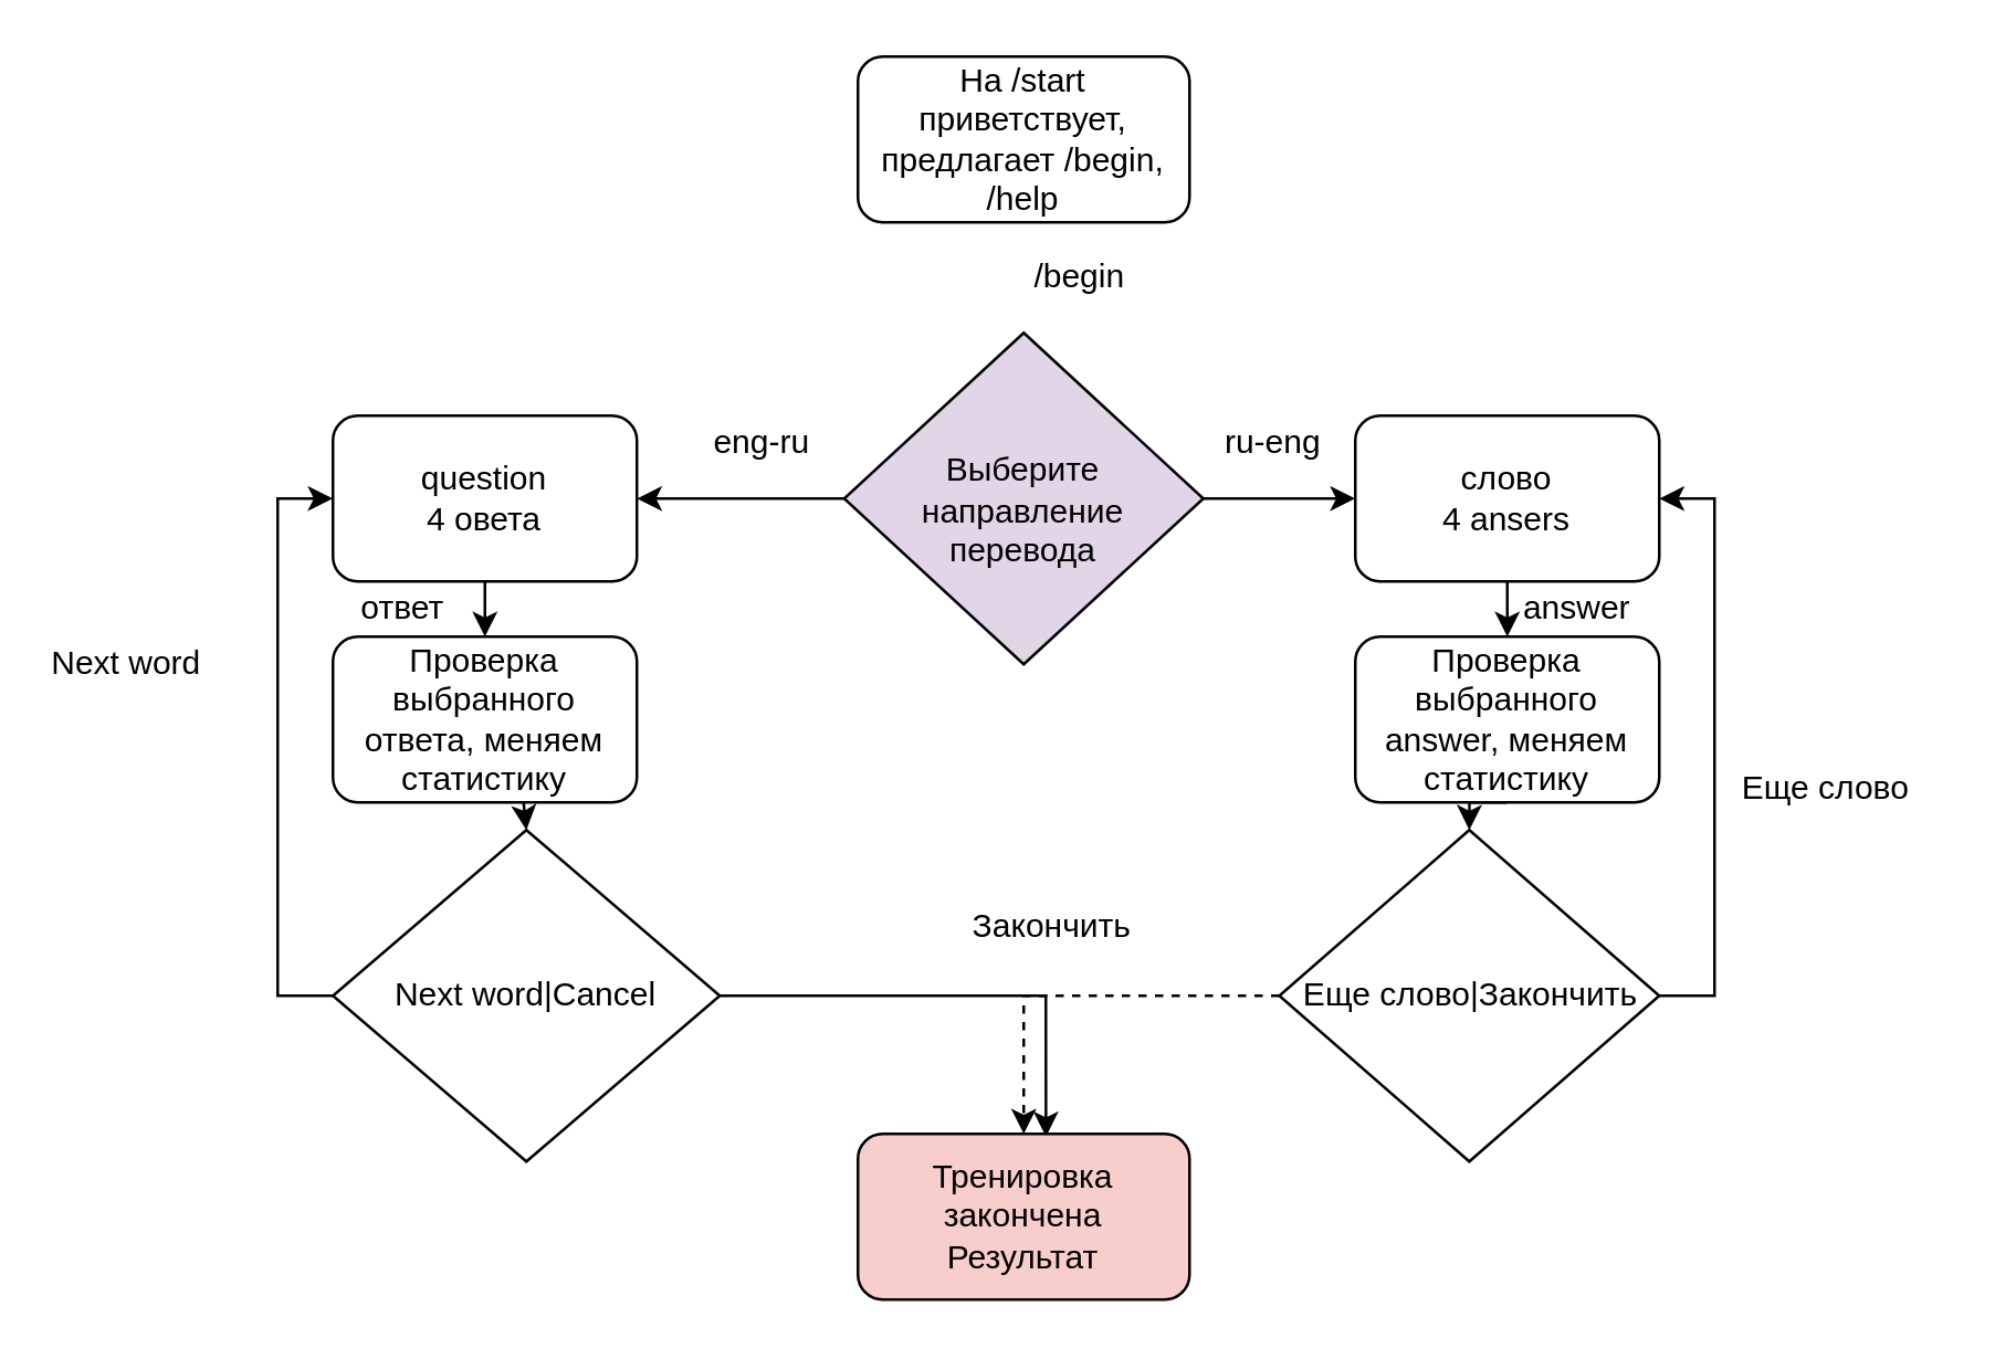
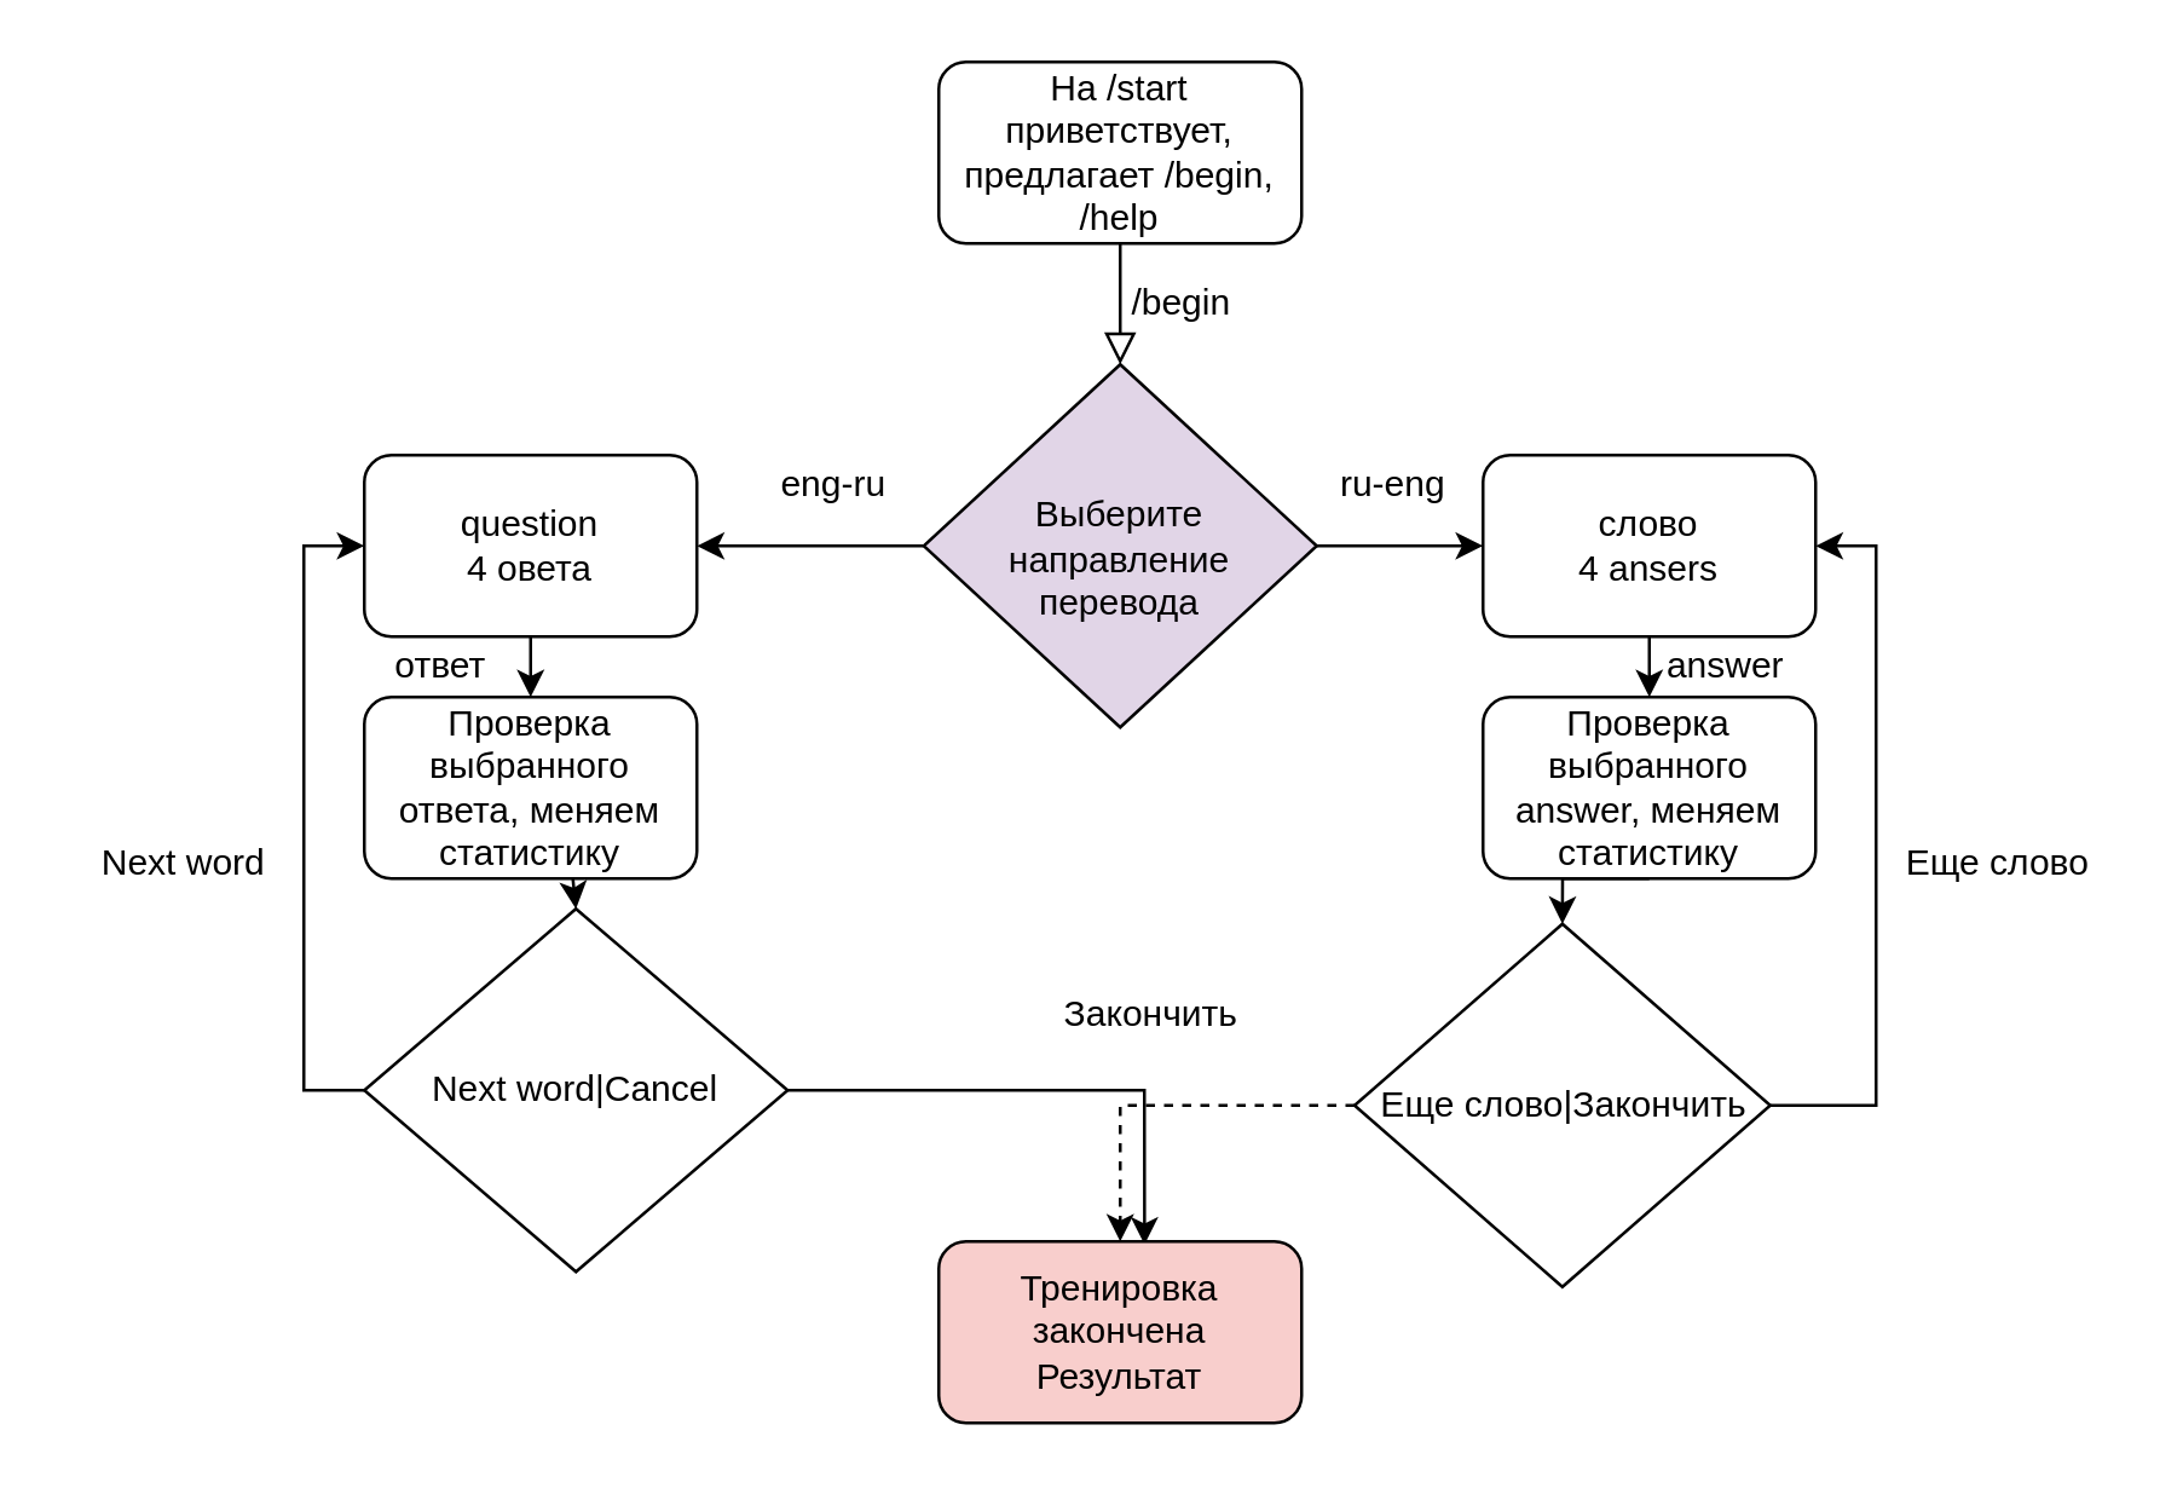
+ <mxCell id="2" value="" style="rounded=0;html=1;jettySize=auto;orthogonalLoop=1;fontSize=11;endArrow=block;endFill=0;endSize=8;strokeWidth=1;shadow=0;labelBackgroundColor=none;edgeStyle=orthogonalEdgeStyle;" parent="1" source="3" target="6" edge="1"><mxGeometry relative="1" as="geometry" /></mxCell>
- <mxCell id="23" value="Next word" style="text;html=1;align=center;verticalAlign=middle;resizable=0;points=[];autosize=1;strokeColor=none;fillColor=none;" vertex="1" parent="1"><mxGeometry x="5" y="225" width="80" height="30" as="geometry" /></mxCell>
+ <mxCell id="23" value="Next word" style="text;html=1;align=center;verticalAlign=middle;resizable=0;points=[];autosize=1;strokeColor=none;fillColor=none;" vertex="1" parent="1"><mxGeometry x="20" y="270" width="80" height="30" as="geometry" /></mxCell>
- <mxCell id="21" value="Еще слово|Закончить" style="rhombus;whiteSpace=wrap;html=1;" vertex="1" parent="1"><mxGeometry x="462.5" y="300" width="137.5" height="120" as="geometry" /></mxCell>
+ <mxCell id="21" value="Еще слово|Закончить" style="rhombus;whiteSpace=wrap;html=1;" vertex="1" parent="1"><mxGeometry x="447.5" y="305" width="137.5" height="120" as="geometry" /></mxCell>
